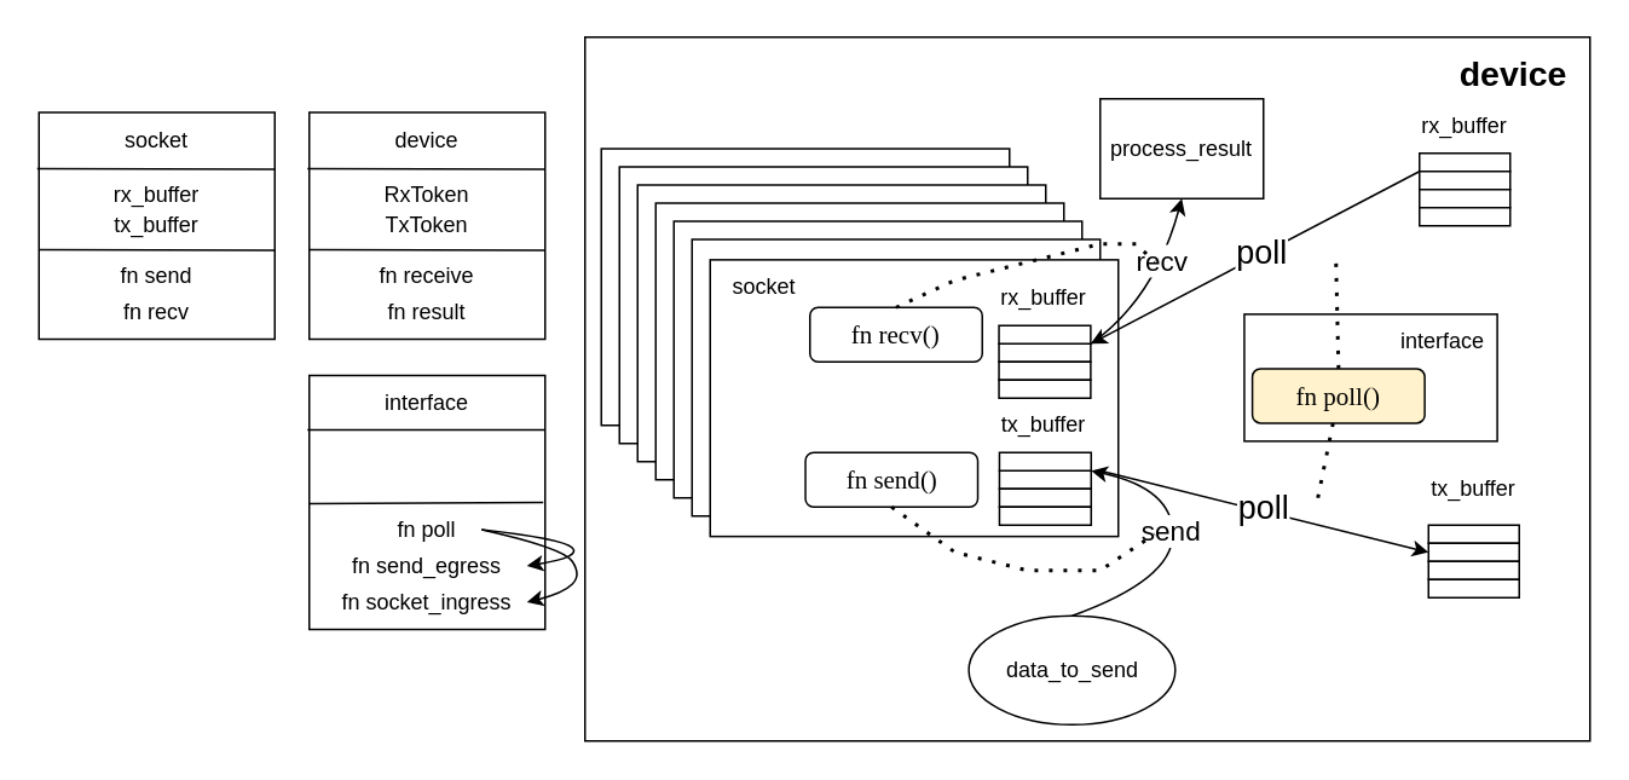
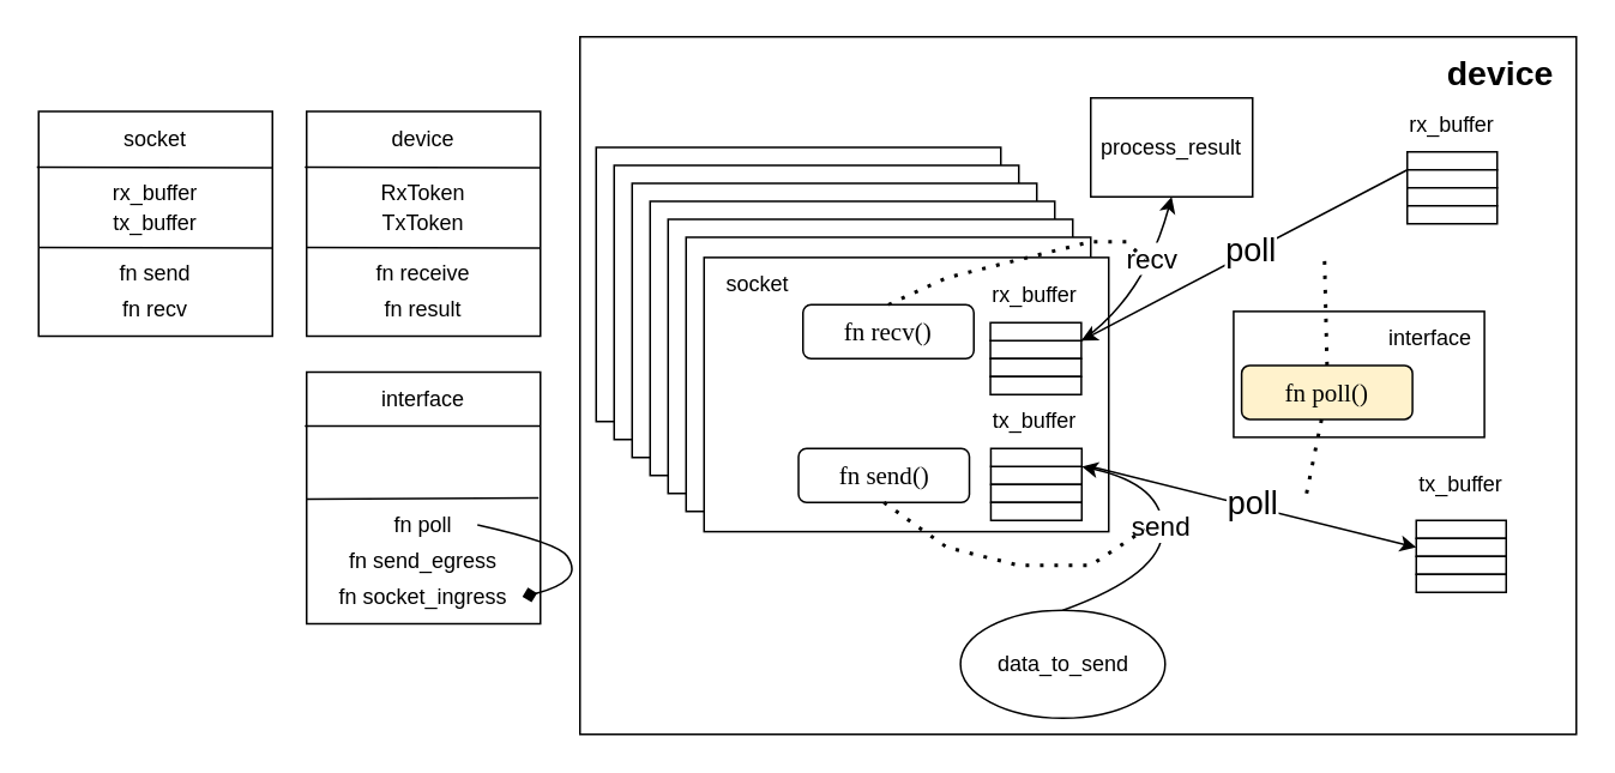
- <mxCell id="23" value="" style="curved=1;endArrow=classic;html=1;rounded=0;exitX=1;exitY=0.5;exitDx=0;exitDy=0;entryX=1;entryY=0.5;entryDx=0;entryDy=0;" parent="1" source="20" target="21" edge="1"><mxGeometry width="50" height="50" relative="1" as="geometry"><mxPoint x="410" y="236.5" as="sourcePoint" /><mxPoint x="460" y="186.5" as="targetPoint" /><Array as="points"><mxPoint x="310" y="296.5" /><mxPoint x="320" y="306.5" /></Array></mxGeometry></mxCell>
- <mxCell id="24" value="" style="curved=1;endArrow=classic;html=1;rounded=0;exitX=1;exitY=0.5;exitDx=0;exitDy=0;entryX=1;entryY=0.5;entryDx=0;entryDy=0;" parent="1" source="20" target="22" edge="1"><mxGeometry width="50" height="50" relative="1" as="geometry"><mxPoint x="275" y="301.5" as="sourcePoint" /><mxPoint x="300" y="321.5" as="targetPoint" /><Array as="points"><mxPoint x="310" y="301.5" /><mxPoint x="320" y="316.5" /><mxPoint x="310" y="326.5" /></Array></mxGeometry></mxCell>
+ <mxCell id="24" value="" style="curved=1;endArrow=diamond;html=1;rounded=0;exitX=1;exitY=0.5;exitDx=0;exitDy=0;entryX=1;entryY=0.5;entryDx=0;entryDy=0;" parent="1" source="20" target="22" edge="1"><mxGeometry width="50" height="50" relative="1" as="geometry"><mxPoint x="275" y="301.5" as="sourcePoint" /><mxPoint x="300" y="321.5" as="targetPoint" /><Array as="points"><mxPoint x="310" y="301.5" /><mxPoint x="320" y="316.5" /><mxPoint x="310" y="326.5" /></Array></mxGeometry></mxCell>
